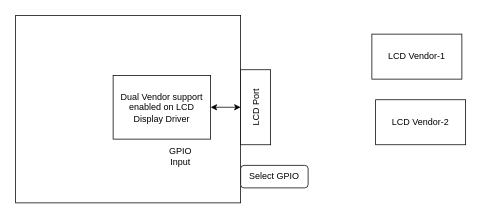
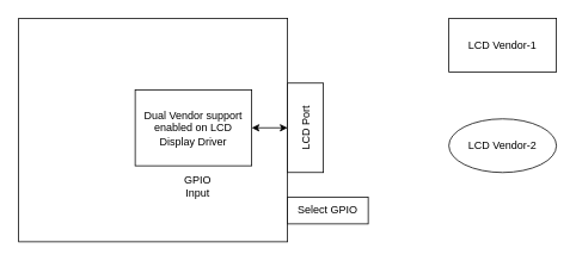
- <mxCell id="6" value="LCD Vendor-1" style="rounded=0;whiteSpace=wrap;html=1;" vertex="1" parent="1"><mxGeometry x="495" y="45" width="120" height="60" as="geometry" /></mxCell>
+ <mxCell id="6" value="LCD Vendor-1" style="rounded=0;whiteSpace=wrap;html=1;" vertex="1" parent="1"><mxGeometry x="500" y="20" width="120" height="60" as="geometry" /></mxCell>
- <mxCell id="7" value="LCD Vendor-2" style="rounded=0;whiteSpace=wrap;html=1;" vertex="1" parent="1"><mxGeometry x="500" y="132.5" width="120" height="60" as="geometry" /></mxCell>
+ <mxCell id="7" value="LCD Vendor-2" style="ellipse;whiteSpace=wrap;html=1;" vertex="1" parent="1"><mxGeometry x="500" y="132.5" width="120" height="60" as="geometry" /></mxCell>
- <mxCell id="10" value="GPIO Input" style="text;html=1;align=center;verticalAlign=middle;whiteSpace=wrap;rounded=0;" vertex="1" parent="1"><mxGeometry x="210" y="192.5" width="60" height="30" as="geometry" /></mxCell>
+ <mxCell id="10" value="GPIO Input" style="text;html=1;align=center;verticalAlign=middle;whiteSpace=wrap;rounded=0;" vertex="1" parent="1"><mxGeometry x="190" y="192.5" width="60" height="30" as="geometry" /></mxCell>
- <mxCell id="5" value="Select GPIO" style="whiteSpace=wrap;html=1;rounded=1;" vertex="1" parent="1"><mxGeometry x="320" y="220" width="90" height="30" as="geometry" /></mxCell>
+ <mxCell id="5" value="Select GPIO" style="rounded=0;whiteSpace=wrap;html=1;" vertex="1" parent="1"><mxGeometry x="320" y="220" width="90" height="30" as="geometry" /></mxCell>
